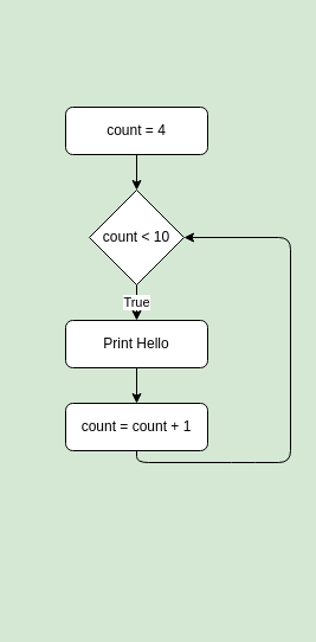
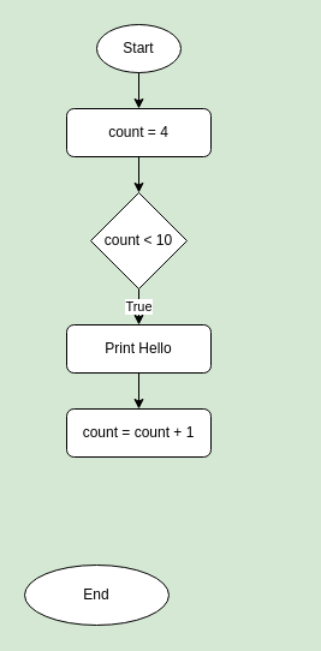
+ <mxCell id="11" value="Start" style="ellipse;whiteSpace=wrap;html=1;fontFamily=Helvetica;" parent="1" vertex="1"><mxGeometry x="80" y="20" width="70" height="40" as="geometry" /></mxCell>
+ <mxCell id="12" value="" style="endArrow=classic;html=1;exitX=0.5;exitY=1;exitDx=0;exitDy=0;entryX=0.5;entryY=0;entryDx=0;entryDy=0;fontFamily=Helvetica;" parent="1" source="11" target="8" edge="1"><mxGeometry width="50" height="50" relative="1" as="geometry"><mxPoint x="305" y="21.5" as="sourcePoint" /><mxPoint x="355" y="-28.5" as="targetPoint" /></mxGeometry></mxCell>
- <mxCell id="5" value="" style="endArrow=classic;html=1;exitX=0.5;exitY=1;exitDx=0;exitDy=0;entryX=1;entryY=0.5;entryDx=0;entryDy=0;fontFamily=Helvetica;" parent="1" source="6" target="3" edge="1"><mxGeometry width="50" height="50" relative="1" as="geometry"><mxPoint x="55" y="380" as="sourcePoint" /><mxPoint x="105" y="330" as="targetPoint" /><Array as="points"><mxPoint x="115" y="390" /><mxPoint x="205" y="390" /><mxPoint x="245" y="390" /><mxPoint x="245" y="200" /></Array></mxGeometry></mxCell>
+ <mxCell id="10" value="End" style="ellipse;whiteSpace=wrap;html=1;fontFamily=Helvetica;" parent="1" vertex="1"><mxGeometry x="20" y="470" width="120" height="50" as="geometry" /></mxCell>
